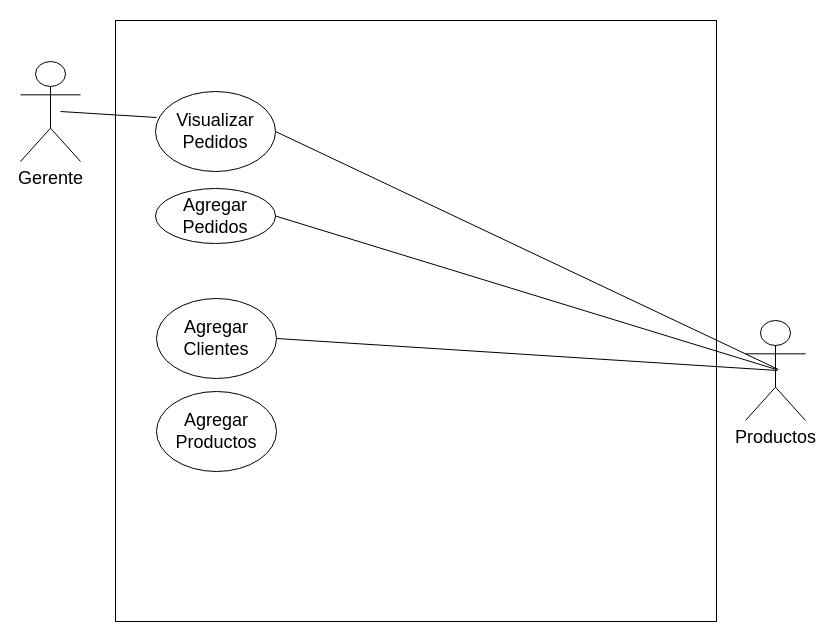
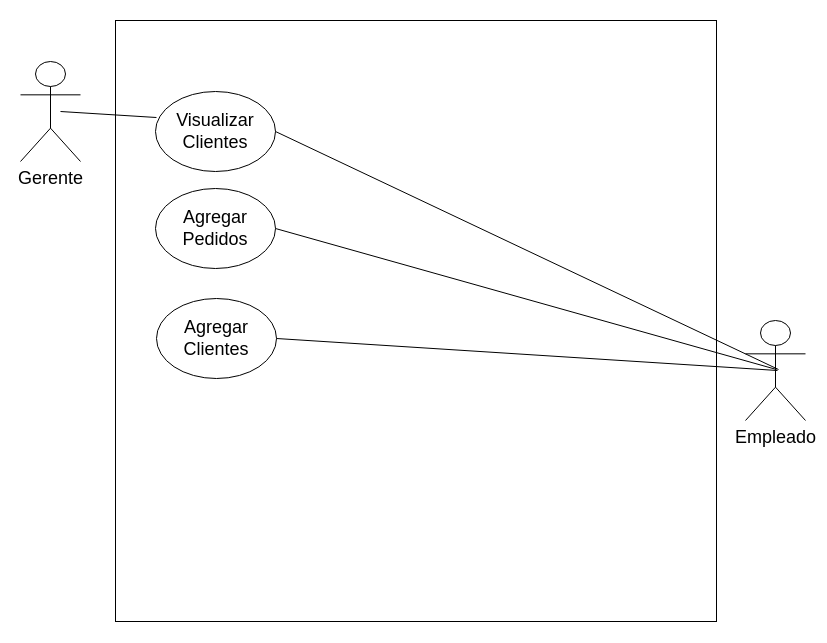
- <mxCell id="3" value="Visualizar Pedidos" style="ellipse;whiteSpace=wrap;html=1;fontSize=18;" vertex="1" parent="1"><mxGeometry x="155" y="91" width="120" height="80" as="geometry" /></mxCell>
+ <mxCell id="3" value="Visualizar Clientes" style="ellipse;whiteSpace=wrap;html=1;fontSize=18;" vertex="1" parent="1"><mxGeometry x="155" y="91" width="120" height="80" as="geometry" /></mxCell>
- <mxCell id="4" value="Agregar Pedidos" style="ellipse;whiteSpace=wrap;html=1;fontSize=18;" vertex="1" parent="1"><mxGeometry x="155" y="188" width="120" height="55" as="geometry" /></mxCell>
+ <mxCell id="4" value="Agregar Pedidos" style="ellipse;whiteSpace=wrap;html=1;fontSize=18;" vertex="1" parent="1"><mxGeometry x="155" y="188" width="120" height="80" as="geometry" /></mxCell>
- <mxCell id="7" value="Agregar Productos" style="ellipse;whiteSpace=wrap;html=1;fontSize=18;" vertex="1" parent="1"><mxGeometry x="156" y="391" width="120" height="80" as="geometry" /></mxCell>
- <mxCell id="6" value="Productos" style="shape=umlActor;verticalLabelPosition=bottom;verticalAlign=top;html=1;outlineConnect=0;fontSize=18;" vertex="1" parent="1"><mxGeometry x="745" y="320" width="60" height="100" as="geometry" /></mxCell>
+ <mxCell id="6" value="Empleado" style="shape=umlActor;verticalLabelPosition=bottom;verticalAlign=top;html=1;outlineConnect=0;fontSize=18;" vertex="1" parent="1"><mxGeometry x="745" y="320" width="60" height="100" as="geometry" /></mxCell>
